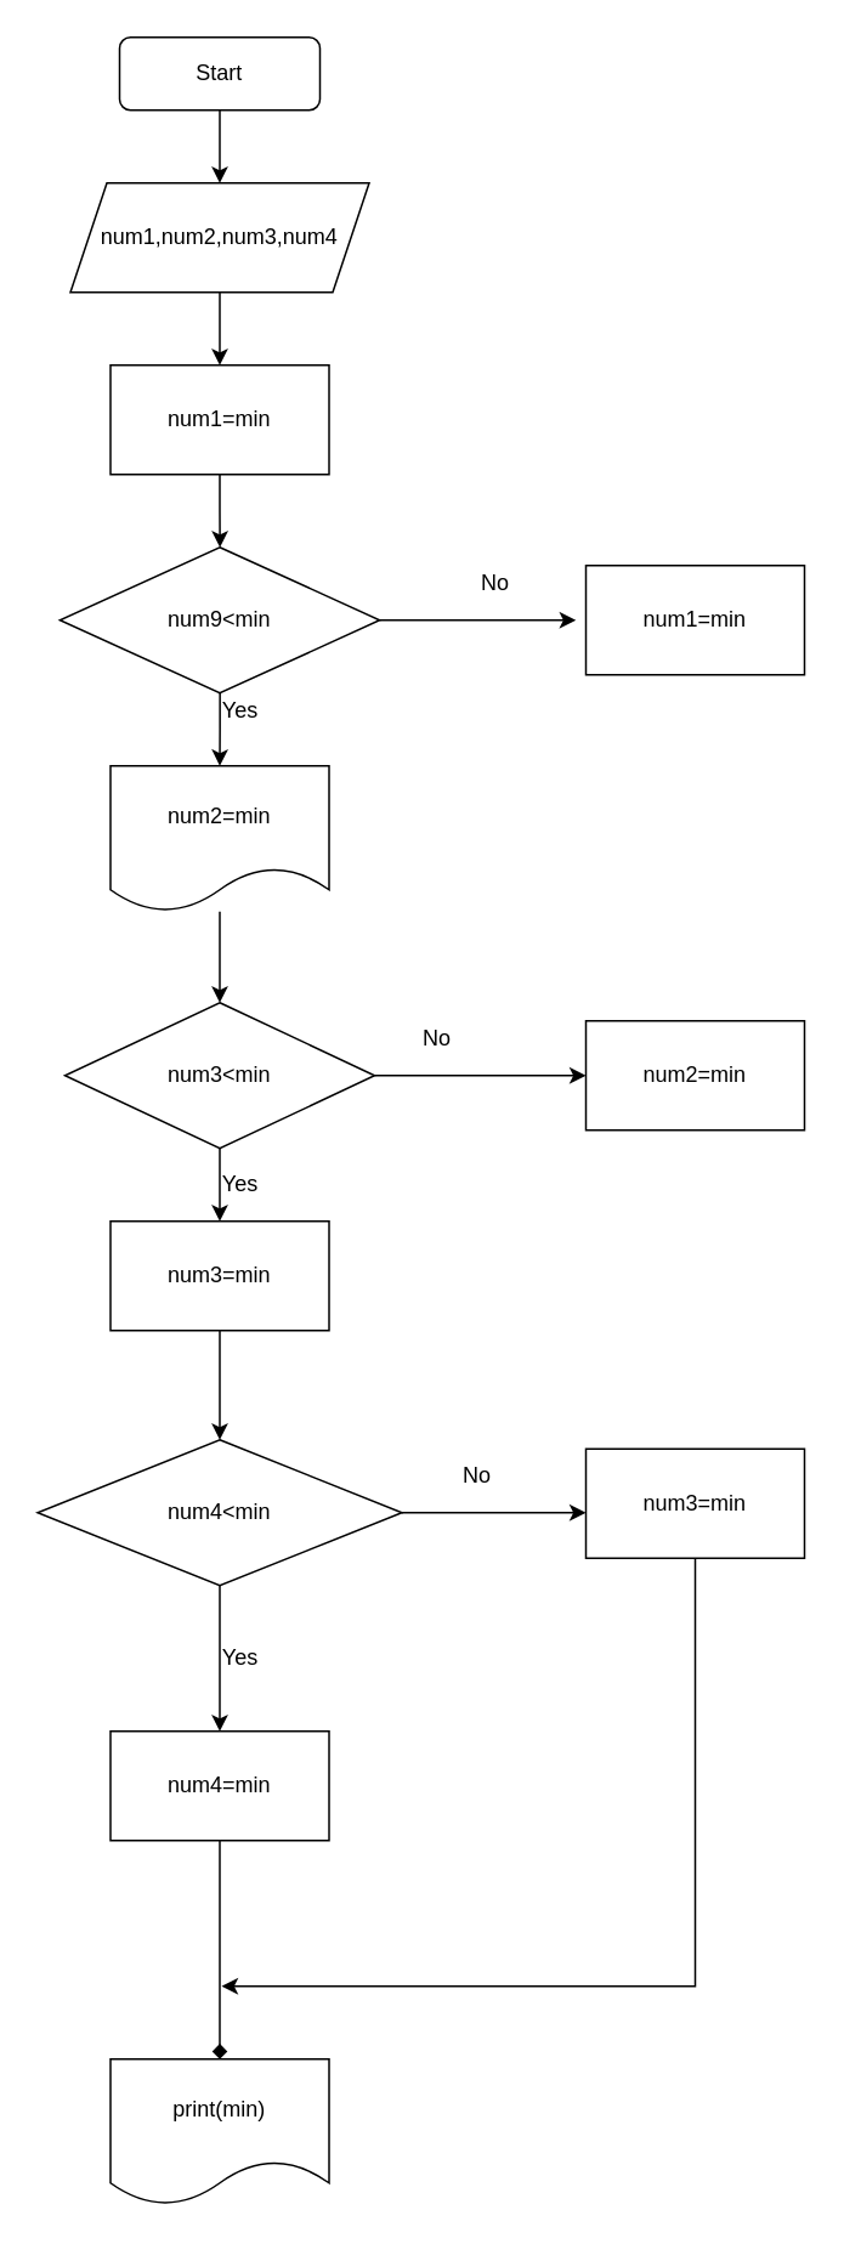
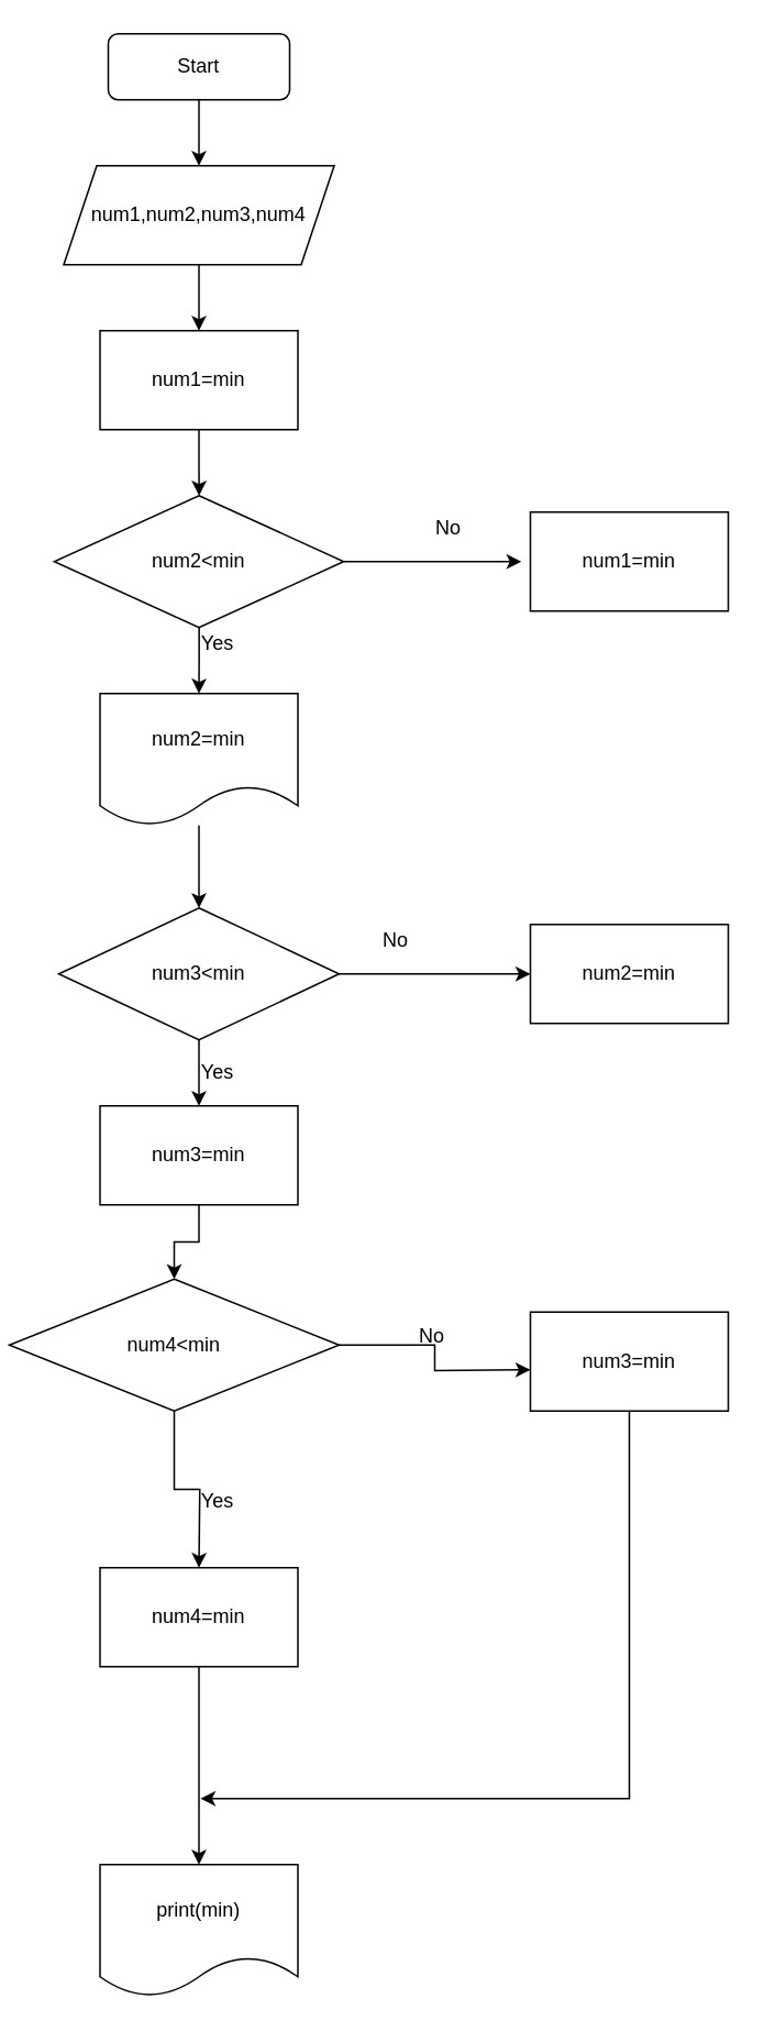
- <mxCell id="8" value="num9&amp;lt;min" style="rhombus;whiteSpace=wrap;html=1;" vertex="1" parent="1"><mxGeometry x="32.25" y="300" width="175.5" height="80" as="geometry" /></mxCell>
+ <mxCell id="8" value="num2&amp;lt;min" style="rhombus;whiteSpace=wrap;html=1;" vertex="1" parent="1"><mxGeometry x="32.25" y="300" width="175.5" height="80" as="geometry" /></mxCell>
- <mxCell id="23" value="num4&amp;lt;min" style="rhombus;whiteSpace=wrap;html=1;" vertex="1" parent="1"><mxGeometry x="20" y="790" width="200" height="80" as="geometry" /></mxCell>
+ <mxCell id="23" value="num4&amp;lt;min" style="rhombus;whiteSpace=wrap;html=1;" vertex="1" parent="1"><mxGeometry x="5" y="775" width="200" height="80" as="geometry" /></mxCell>
- <mxCell id="25" value="" style="edgeStyle=orthogonalEdgeStyle;rounded=0;orthogonalLoop=1;jettySize=auto;html=1;exitX=0.5;exitY=1;exitDx=0;exitDy=0;endArrow=diamond;" edge="1" parent="1" source="34" target="28"><mxGeometry relative="1" as="geometry"><mxPoint x="120" y="1030" as="sourcePoint" /></mxGeometry></mxCell>
+ <mxCell id="25" value="" style="edgeStyle=orthogonalEdgeStyle;rounded=0;orthogonalLoop=1;jettySize=auto;html=1;exitX=0.5;exitY=1;exitDx=0;exitDy=0;" edge="1" parent="1" source="34" target="28"><mxGeometry relative="1" as="geometry"><mxPoint x="120" y="1030" as="sourcePoint" /></mxGeometry></mxCell>
